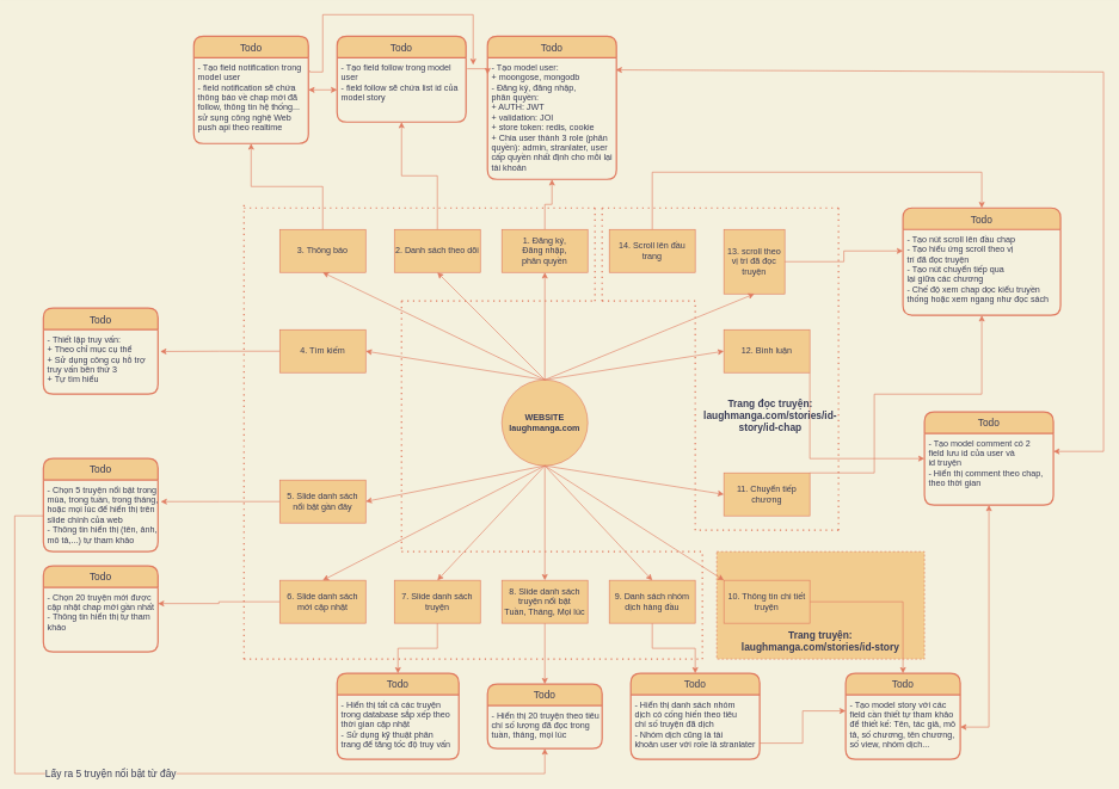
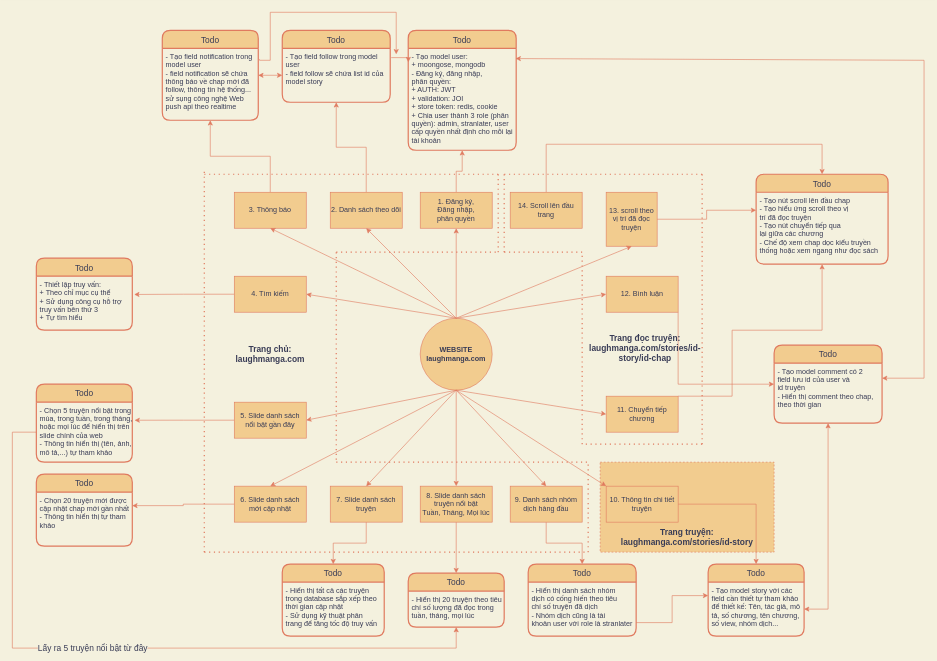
+ <mxCell id="59" value="&lt;font style=&quot;font-size: 14px;&quot;&gt;&lt;b&gt;Trang chủ:&lt;br&gt;laughmanga.com&lt;/b&gt;&lt;/font&gt;" style="text;html=1;strokeColor=none;fillColor=none;align=center;verticalAlign=middle;whiteSpace=wrap;rounded=0;dashed=1;fontColor=#393C56;" vertex="1" parent="1"><mxGeometry x="395" y="575" width="110" height="30" as="geometry" /></mxCell>
